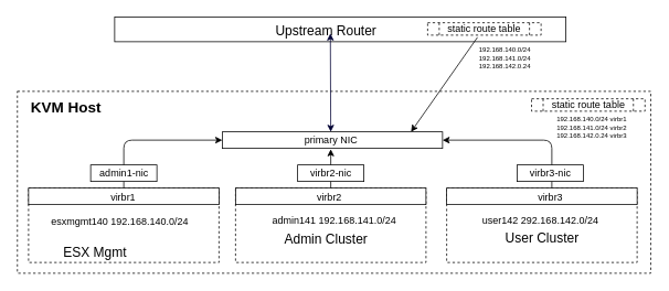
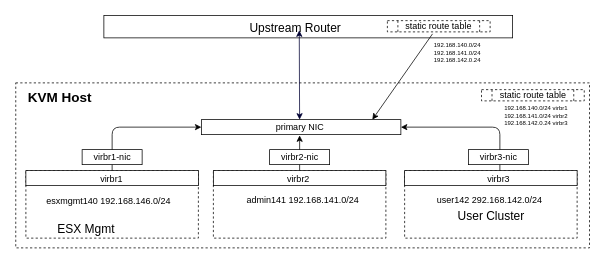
- <mxCell id="26" value="admin1-nic" style="text;html=1;align=center;verticalAlign=middle;resizable=0;points=[];autosize=1;strokeColor=none;" parent="1" vertex="1"><mxGeometry x="119" y="199" width="60" height="20" as="geometry" /></mxCell>
+ <mxCell id="26" value="virbr1-nic" style="text;html=1;align=center;verticalAlign=middle;resizable=0;points=[];autosize=1;strokeColor=none;" parent="1" vertex="1"><mxGeometry x="119" y="199" width="60" height="20" as="geometry" /></mxCell>
- <mxCell id="20" value="&lt;div align=&quot;left&quot;&gt;esxmgmt140 192.168.140.0/24&lt;/div&gt;" style="text;html=1;align=center;verticalAlign=middle;resizable=0;points=[];autosize=1;strokeColor=none;" parent="1" vertex="1"><mxGeometry x="54" y="258" width="180" height="20" as="geometry" /></mxCell>
+ <mxCell id="20" value="&lt;div align=&quot;left&quot;&gt;esxmgmt140 192.168.146.0/24&lt;/div&gt;" style="text;html=1;align=center;verticalAlign=middle;resizable=0;points=[];autosize=1;strokeColor=none;" parent="1" vertex="1"><mxGeometry x="54" y="258" width="180" height="20" as="geometry" /></mxCell>
- <mxCell id="17" value="Admin Cluster" style="text;html=1;align=center;verticalAlign=middle;resizable=0;points=[];autosize=1;strokeColor=none;fontSize=16;" parent="1" vertex="1"><mxGeometry x="333" y="279" width="120" height="20" as="geometry" /></mxCell>
